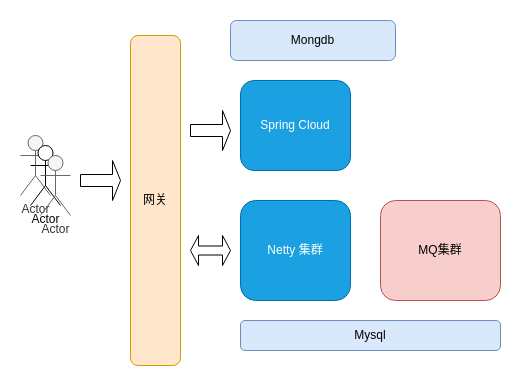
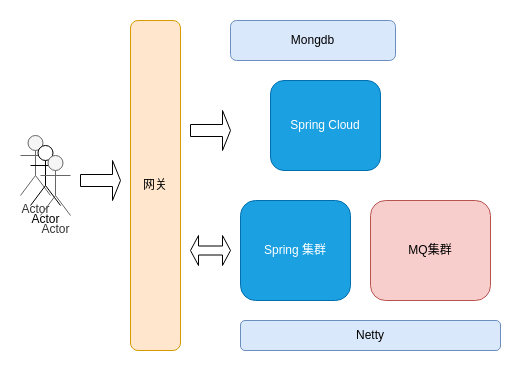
- <mxCell id="7" value="Spring Cloud" style="rounded=1;whiteSpace=wrap;html=1;fillColor=#1ba1e2;fontColor=#ffffff;strokeColor=#006EAF;" parent="1" vertex="1"><mxGeometry x="240" y="80" width="110" height="90" as="geometry" /></mxCell>
+ <mxCell id="7" value="Spring Cloud" style="rounded=1;whiteSpace=wrap;html=1;fillColor=#1ba1e2;fontColor=#ffffff;strokeColor=#006EAF;" parent="1" vertex="1"><mxGeometry x="270" y="80" width="110" height="90" as="geometry" /></mxCell>
- <mxCell id="3" value="网关" style="rounded=1;whiteSpace=wrap;html=1;fillColor=#ffe6cc;strokeColor=#d79b00;" parent="1" vertex="1"><mxGeometry x="130" y="35" width="50" height="330" as="geometry" /></mxCell>
+ <mxCell id="3" value="网关" style="rounded=1;whiteSpace=wrap;html=1;fillColor=#ffe6cc;strokeColor=#d79b00;" parent="1" vertex="1"><mxGeometry x="130" y="20" width="50" height="330" as="geometry" /></mxCell>
- <mxCell id="11" value="Netty 集群" style="rounded=1;whiteSpace=wrap;html=1;fillColor=#1ba1e2;fontColor=#ffffff;strokeColor=#006EAF;" parent="1" vertex="1"><mxGeometry x="240" y="200" width="110" height="100" as="geometry" /></mxCell>
+ <mxCell id="11" value="Spring 集群" style="rounded=1;whiteSpace=wrap;html=1;fillColor=#1ba1e2;fontColor=#ffffff;strokeColor=#006EAF;" parent="1" vertex="1"><mxGeometry x="240" y="200" width="110" height="100" as="geometry" /></mxCell>
- <mxCell id="12" value="MQ集群" style="rounded=1;whiteSpace=wrap;html=1;fillColor=#f8cecc;strokeColor=#b85450;" parent="1" vertex="1"><mxGeometry x="380" y="200" width="120" height="100" as="geometry" /></mxCell>
+ <mxCell id="12" value="MQ集群" style="rounded=1;whiteSpace=wrap;html=1;fillColor=#f8cecc;strokeColor=#b85450;" parent="1" vertex="1"><mxGeometry x="370" y="200" width="120" height="100" as="geometry" /></mxCell>
- <mxCell id="9" value="Mysql" style="rounded=1;whiteSpace=wrap;html=1;fillColor=#dae8fc;strokeColor=#6c8ebf;" parent="1" vertex="1"><mxGeometry x="240" y="320" width="260" height="30" as="geometry" /></mxCell>
+ <mxCell id="9" value="Netty" style="rounded=1;whiteSpace=wrap;html=1;fillColor=#dae8fc;strokeColor=#6c8ebf;" parent="1" vertex="1"><mxGeometry x="240" y="320" width="260" height="30" as="geometry" /></mxCell>
